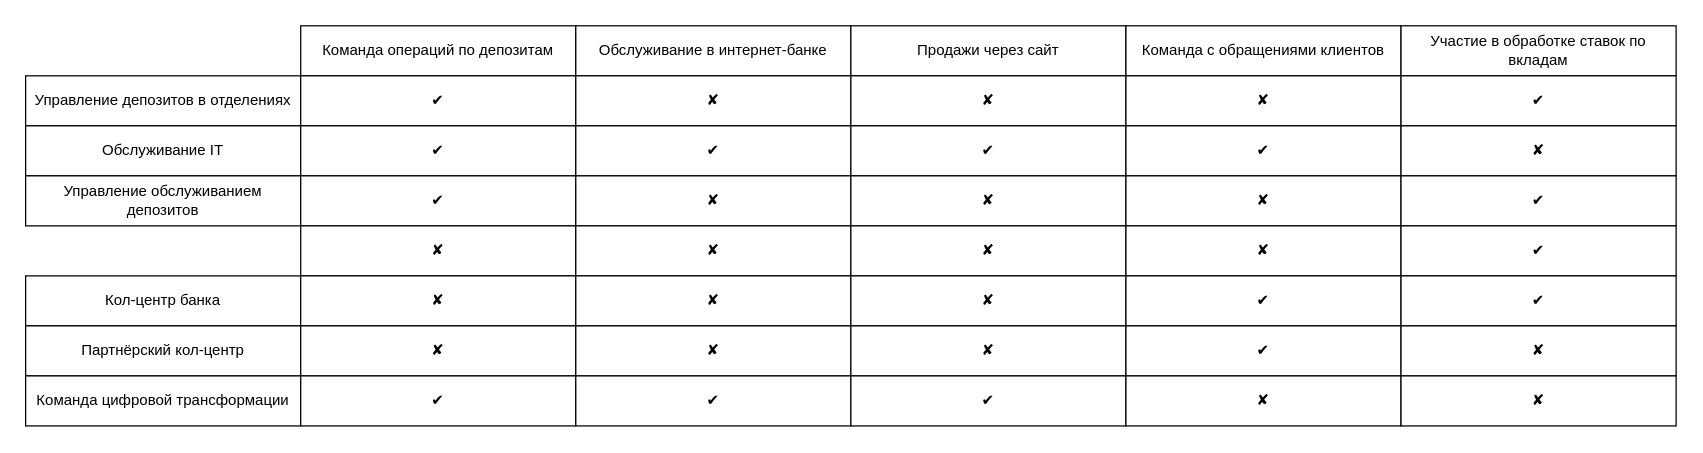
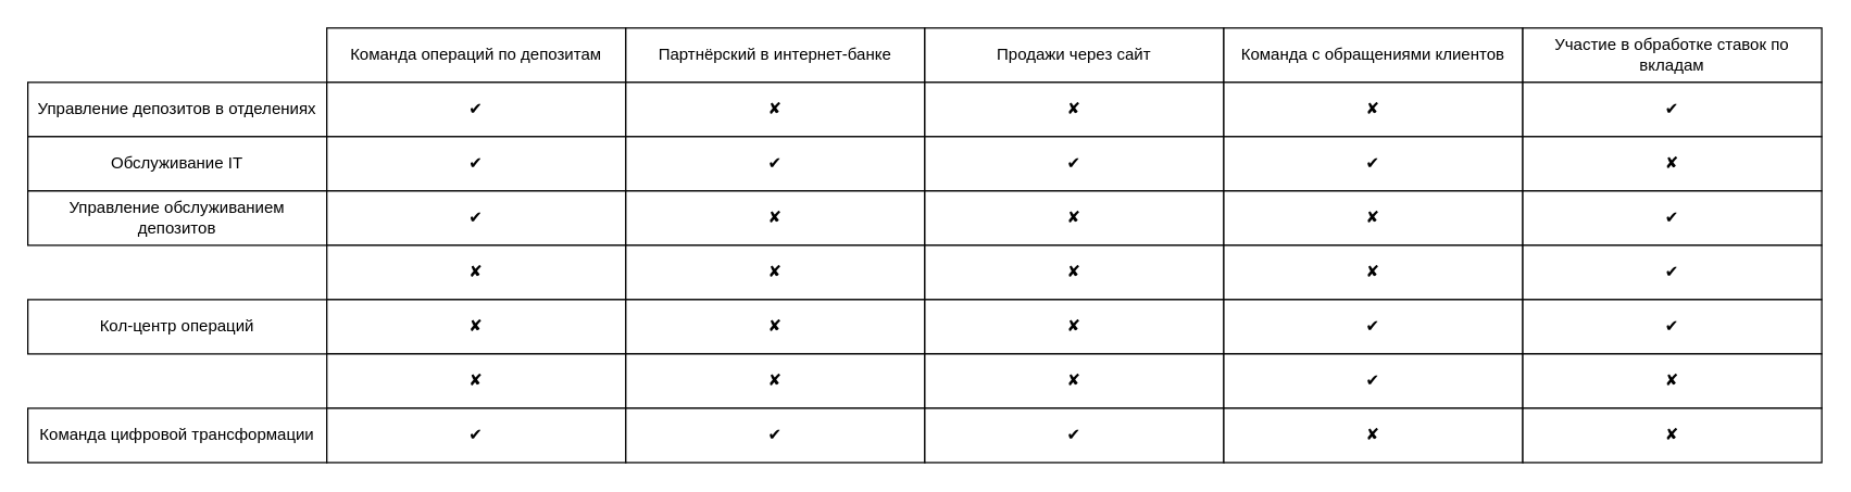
- <mxCell id="3" value="Обслуживание в интернет-банке" style="shape=rectangle;whiteSpace=wrap;html=1;" vertex="1" parent="1"><mxGeometry x="460" y="20" width="220" height="40" as="geometry" /></mxCell>
+ <mxCell id="3" value="Партнёрский в интернет-банке" style="shape=rectangle;whiteSpace=wrap;html=1;" vertex="1" parent="1"><mxGeometry x="460" y="20" width="220" height="40" as="geometry" /></mxCell>
- <mxCell id="30" value="Кол-центр банка" style="shape=rectangle;whiteSpace=wrap;html=1;" vertex="1" parent="1"><mxGeometry x="20" y="220" width="220" height="40" as="geometry" /></mxCell>
+ <mxCell id="30" value="Кол-центр операций" style="shape=rectangle;whiteSpace=wrap;html=1;" vertex="1" parent="1"><mxGeometry x="20" y="220" width="220" height="40" as="geometry" /></mxCell>
- <mxCell id="36" value="Партнёрский кол-центр" style="shape=rectangle;whiteSpace=wrap;html=1;" vertex="1" parent="1"><mxGeometry x="20" y="260" width="220" height="40" as="geometry" /></mxCell>
